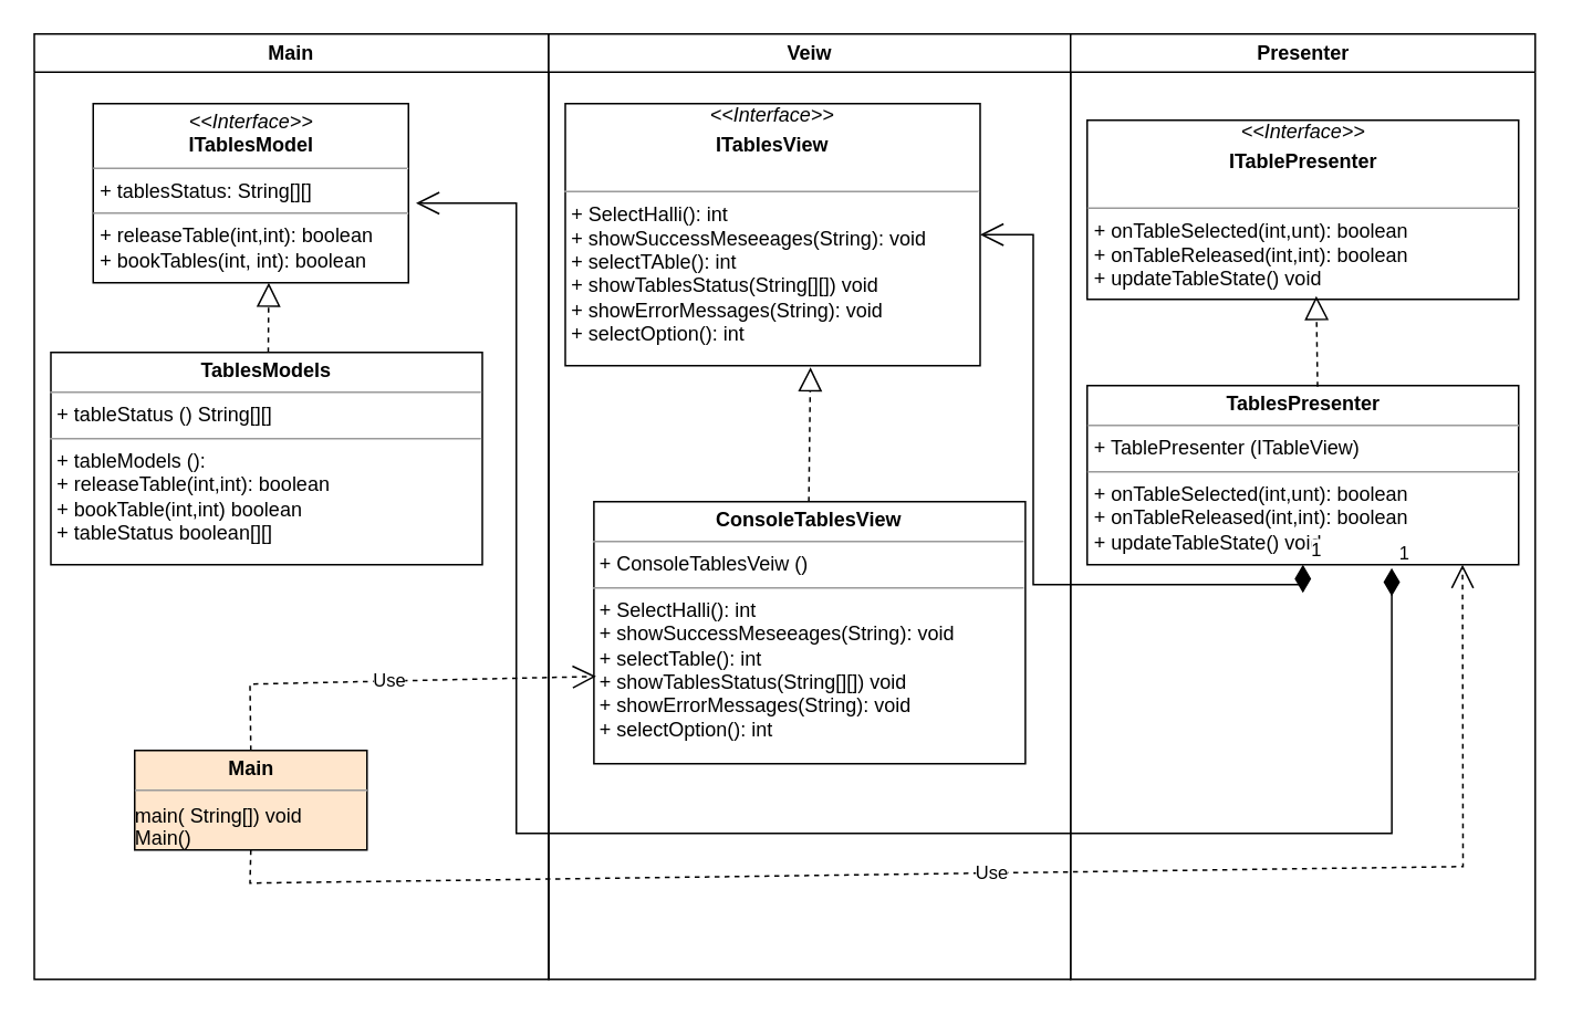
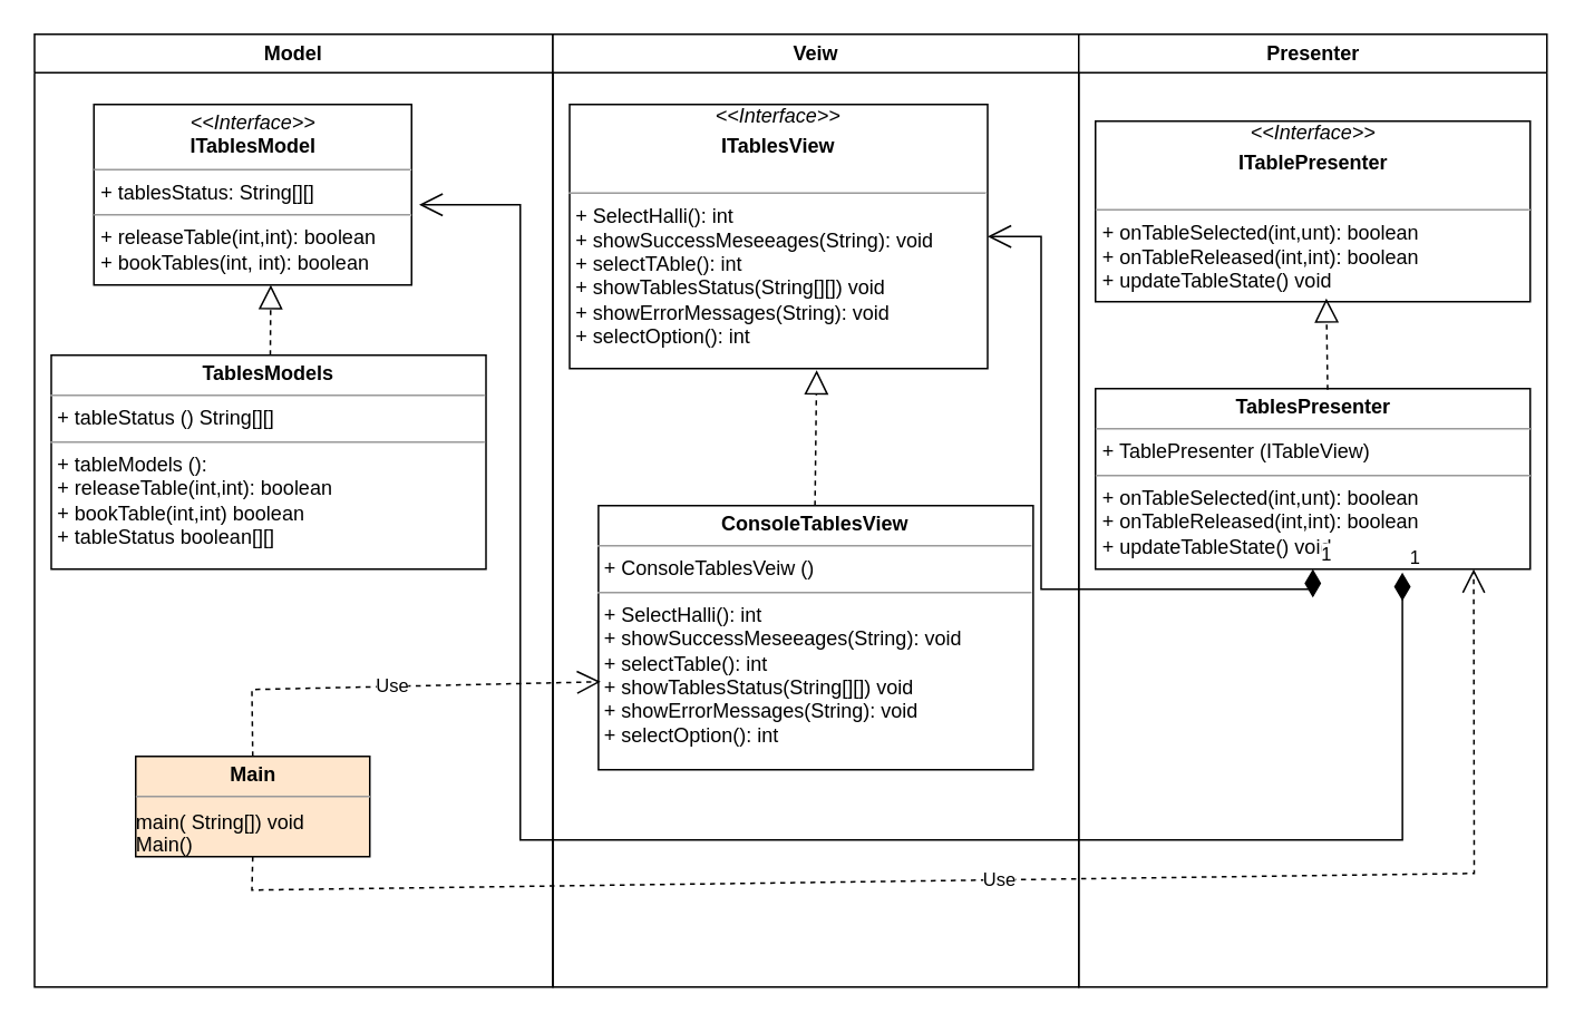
- <mxCell id="2" value="Main" style="swimlane;whiteSpace=wrap" parent="1" vertex="1"><mxGeometry x="20" y="20" width="310" height="570" as="geometry" /></mxCell>
+ <mxCell id="2" value="Model" style="swimlane;whiteSpace=wrap" parent="1" vertex="1"><mxGeometry x="20" y="20" width="310" height="570" as="geometry" /></mxCell>
